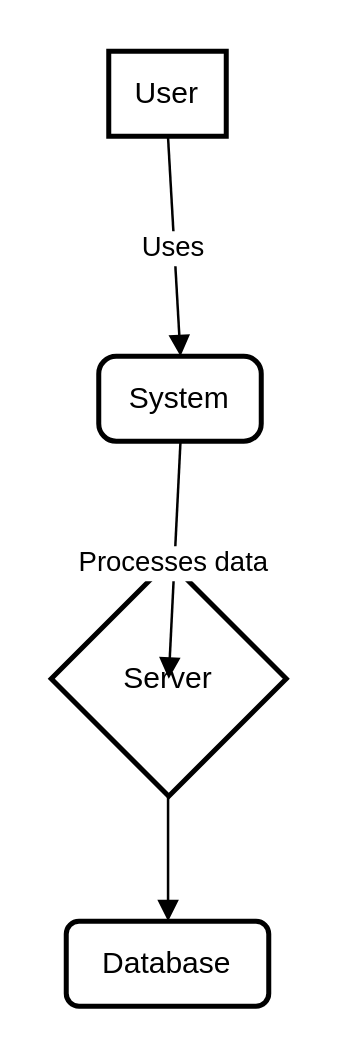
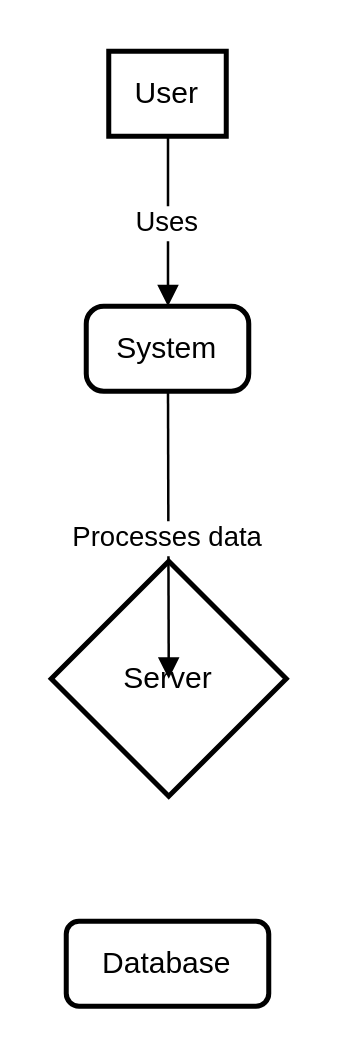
- <mxCell id="3" value="System" style="rounded=1;absoluteArcSize=1;arcSize=14;whiteSpace=wrap;strokeWidth=2;" vertex="1" parent="1"><mxGeometry x="39" y="142" width="65" height="34" as="geometry" /></mxCell>
+ <mxCell id="3" value="System" style="rounded=1;absoluteArcSize=1;arcSize=14;whiteSpace=wrap;strokeWidth=2;" vertex="1" parent="1"><mxGeometry x="34" y="122" width="65" height="34" as="geometry" /></mxCell>
- <mxCell id="8" value="" style="curved=1;startArrow=none;endArrow=block;exitX=0.497;exitY=1.004;entryX=0.503;entryY=0.011;" edge="1" parent="1" source="4" target="5"><mxGeometry relative="1" as="geometry"><Array as="points" /></mxGeometry></mxCell>
